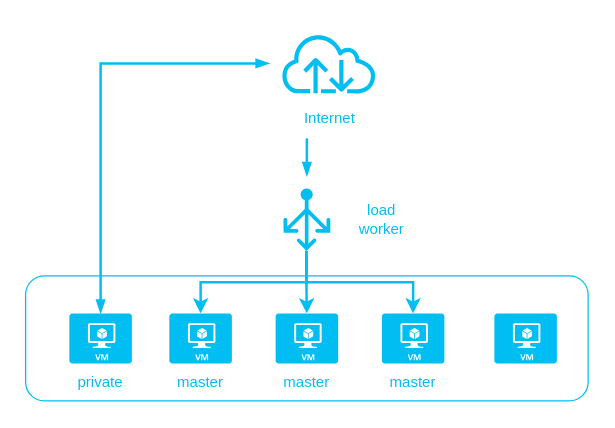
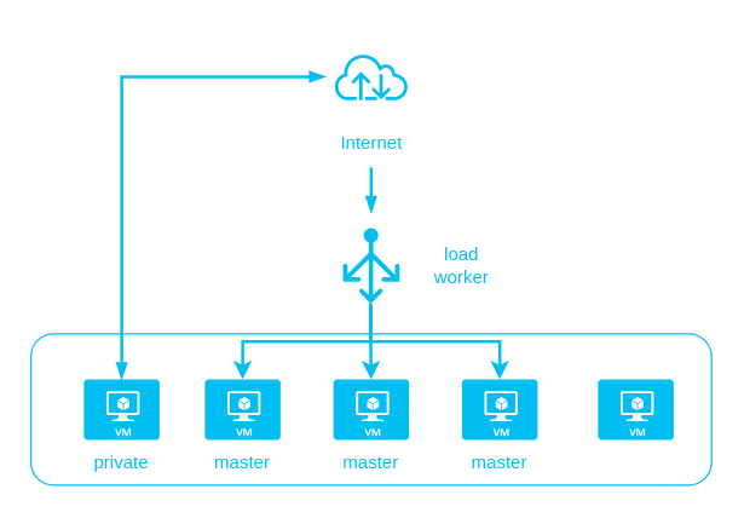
- <mxCell id="8" value="Internet" style="sketch=0;outlineConnect=0;fontColor=#00BEF2;gradientColor=none;strokeColor=#00BEF2;fillColor=none;dashed=0;verticalLabelPosition=bottom;verticalAlign=top;align=center;html=1;fontSize=12;fontStyle=0;aspect=fixed;shape=mxgraph.aws4.resourceIcon;resIcon=mxgraph.aws4.internet;" vertex="1" parent="1"><mxGeometry x="215" y="20" width="95" height="60" as="geometry" /></mxCell>
+ <mxCell id="8" value="Internet" style="sketch=0;outlineConnect=0;fontColor=#00BEF2;gradientColor=none;strokeColor=#00BEF2;fillColor=none;dashed=0;verticalLabelPosition=bottom;verticalAlign=top;align=center;html=1;fontSize=12;fontStyle=0;aspect=fixed;shape=mxgraph.aws4.resourceIcon;resIcon=mxgraph.aws4.internet;" vertex="1" parent="1"><mxGeometry x="215" y="20" width="60" height="60" as="geometry" /></mxCell>
